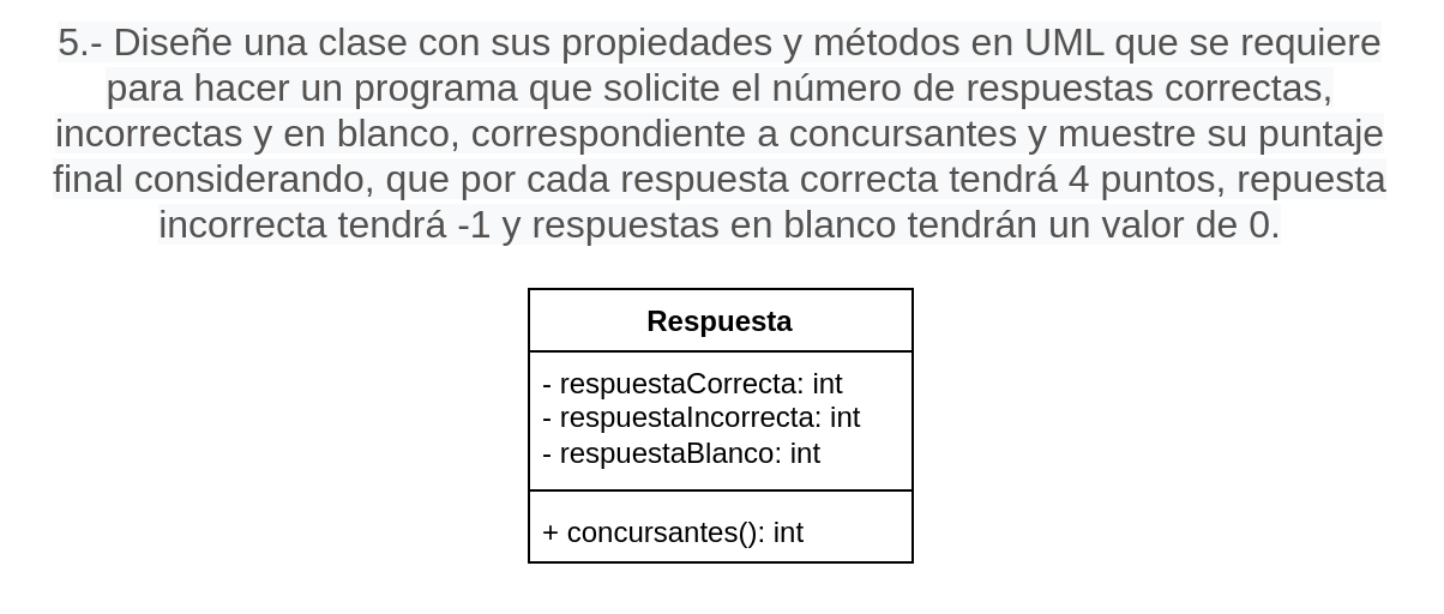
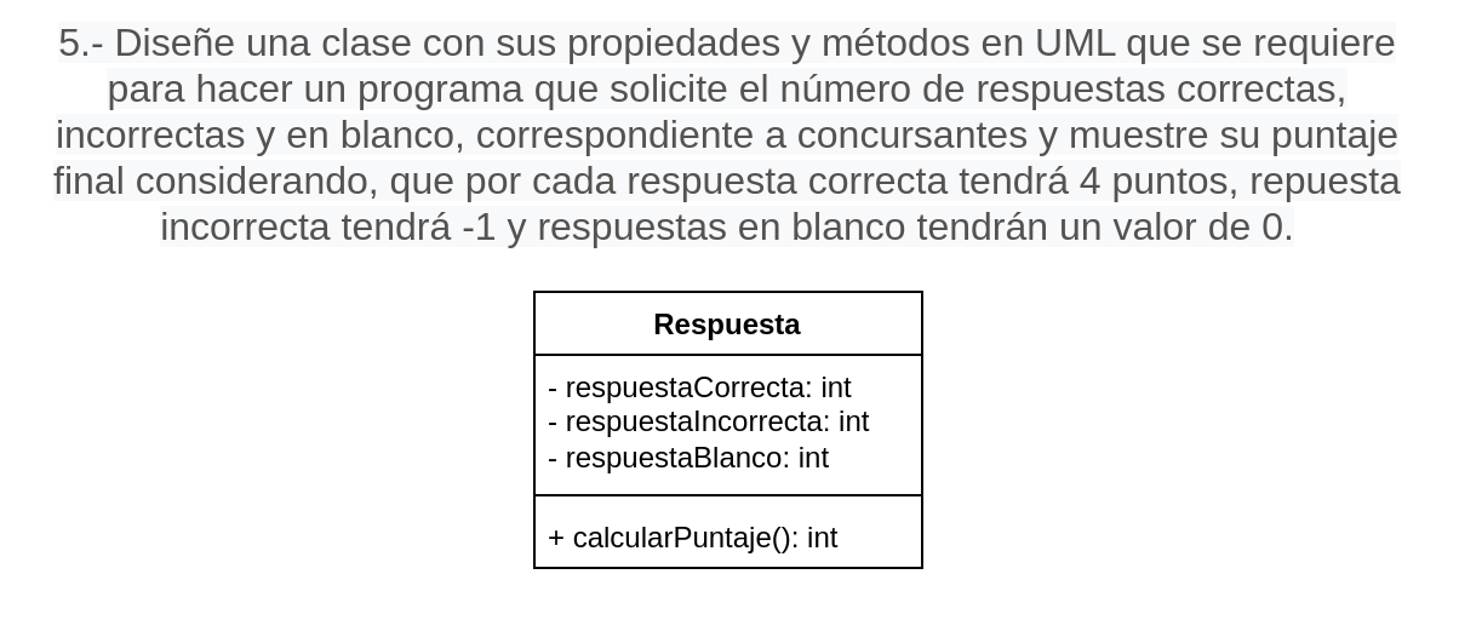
- <mxCell id="5" value="&lt;font style=&quot;vertical-align: inherit;&quot;&gt;&lt;font style=&quot;vertical-align: inherit;&quot;&gt;&lt;font style=&quot;vertical-align: inherit;&quot;&gt;&lt;font style=&quot;vertical-align: inherit;&quot;&gt;+ concursantes(): int&lt;/font&gt;&lt;/font&gt;&lt;/font&gt;&lt;/font&gt;" style="text;strokeColor=none;fillColor=none;align=left;verticalAlign=top;spacingLeft=4;spacingRight=4;overflow=hidden;rotatable=0;points=[[0,0.5],[1,0.5]];portConstraint=eastwest;whiteSpace=wrap;html=1;" parent="2" vertex="1"><mxGeometry y="88" width="160" height="26" as="geometry" /></mxCell>
+ <mxCell id="5" value="&lt;font style=&quot;vertical-align: inherit;&quot;&gt;&lt;font style=&quot;vertical-align: inherit;&quot;&gt;&lt;font style=&quot;vertical-align: inherit;&quot;&gt;&lt;font style=&quot;vertical-align: inherit;&quot;&gt;+ calcularPuntaje(): int&lt;/font&gt;&lt;/font&gt;&lt;/font&gt;&lt;/font&gt;" style="text;strokeColor=none;fillColor=none;align=left;verticalAlign=top;spacingLeft=4;spacingRight=4;overflow=hidden;rotatable=0;points=[[0,0.5],[1,0.5]];portConstraint=eastwest;whiteSpace=wrap;html=1;" parent="2" vertex="1"><mxGeometry y="88" width="160" height="26" as="geometry" /></mxCell>
